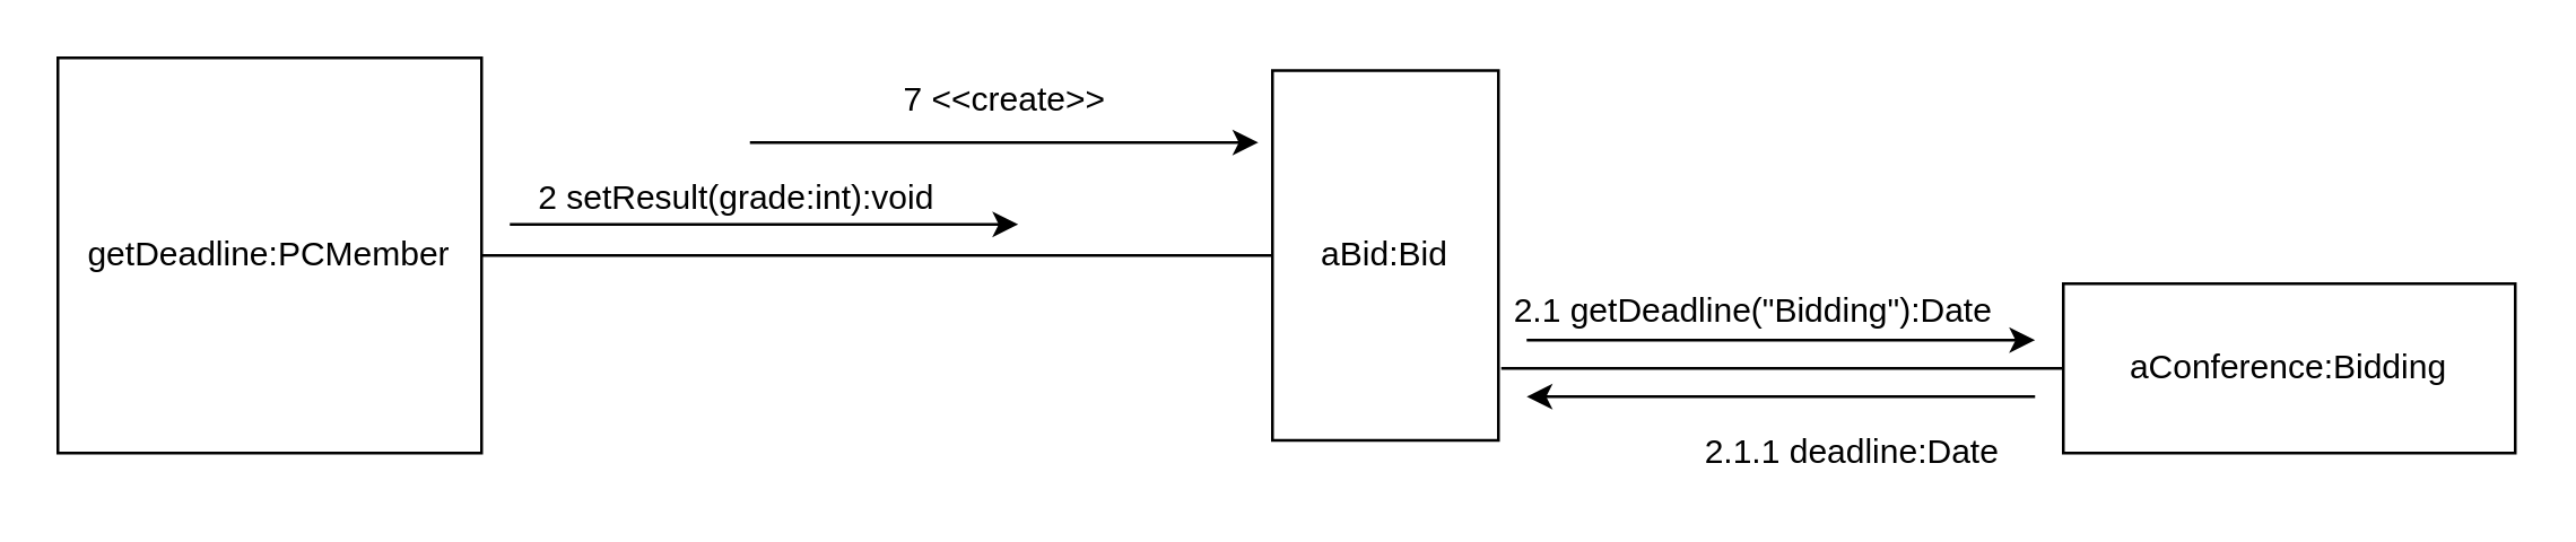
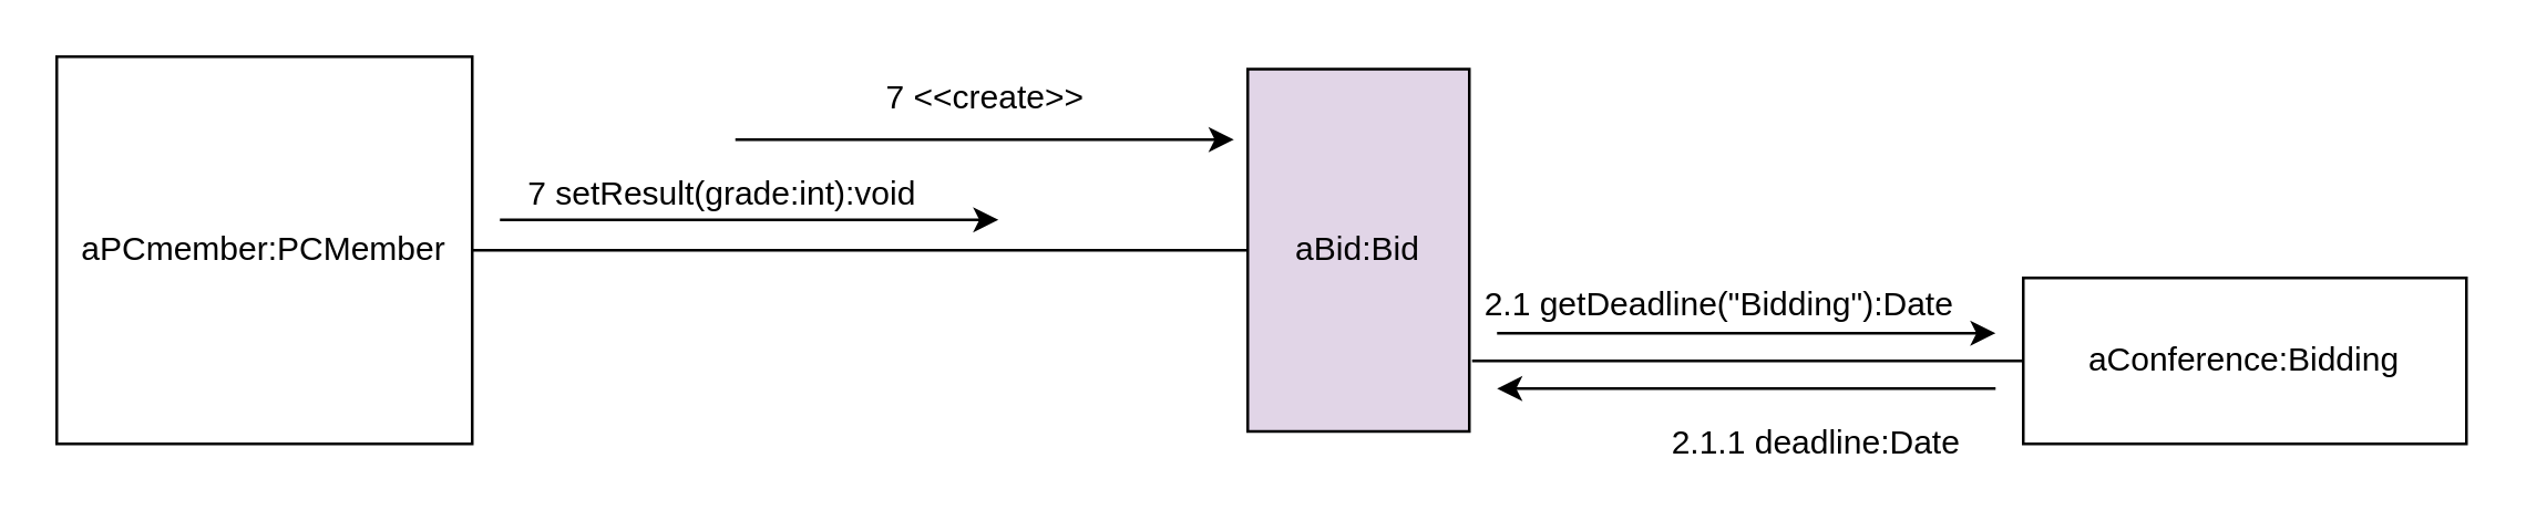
- <mxCell id="11" value="2 setResult(grade:int):void" style="text;html=1;align=center;verticalAlign=middle;resizable=0;points=[];autosize=1;" vertex="1" parent="1"><mxGeometry x="180" y="60" width="160" height="20" as="geometry" /></mxCell>
+ <mxCell id="11" value="7 setResult(grade:int):void" style="text;html=1;align=center;verticalAlign=middle;resizable=0;points=[];autosize=1;" vertex="1" parent="1"><mxGeometry x="180" y="60" width="160" height="20" as="geometry" /></mxCell>
- <mxCell id="2" value="getDeadline:PCMember" style="rounded=0;whiteSpace=wrap;html=1;" vertex="1" parent="1"><mxGeometry x="20" y="20" width="150" height="140" as="geometry" /></mxCell>
+ <mxCell id="2" value="aPCmember:PCMember" style="rounded=0;whiteSpace=wrap;html=1;" vertex="1" parent="1"><mxGeometry x="20" y="20" width="150" height="140" as="geometry" /></mxCell>
- <mxCell id="3" value="aBid:Bid" style="rounded=0;whiteSpace=wrap;html=1;" vertex="1" parent="1"><mxGeometry x="450" y="24.5" width="80" height="131" as="geometry" /></mxCell>
+ <mxCell id="3" value="aBid:Bid" style="rounded=0;whiteSpace=wrap;html=1;fillColor=#e1d5e7;" vertex="1" parent="1"><mxGeometry x="450" y="24.5" width="80" height="131" as="geometry" /></mxCell>
